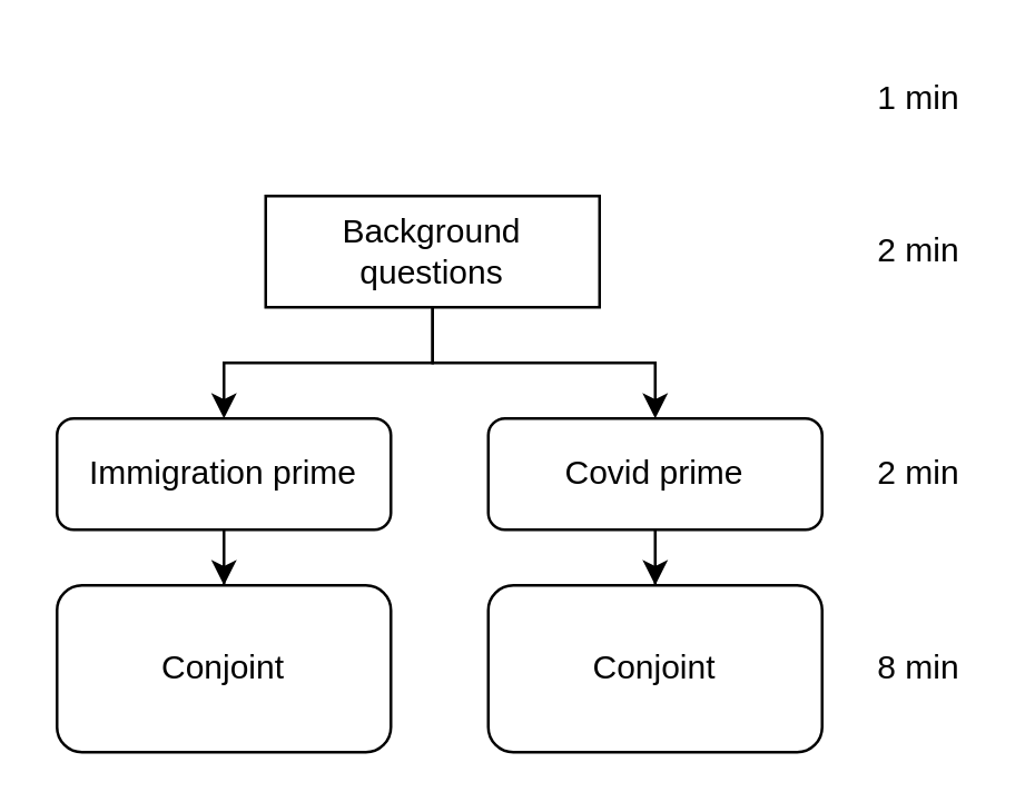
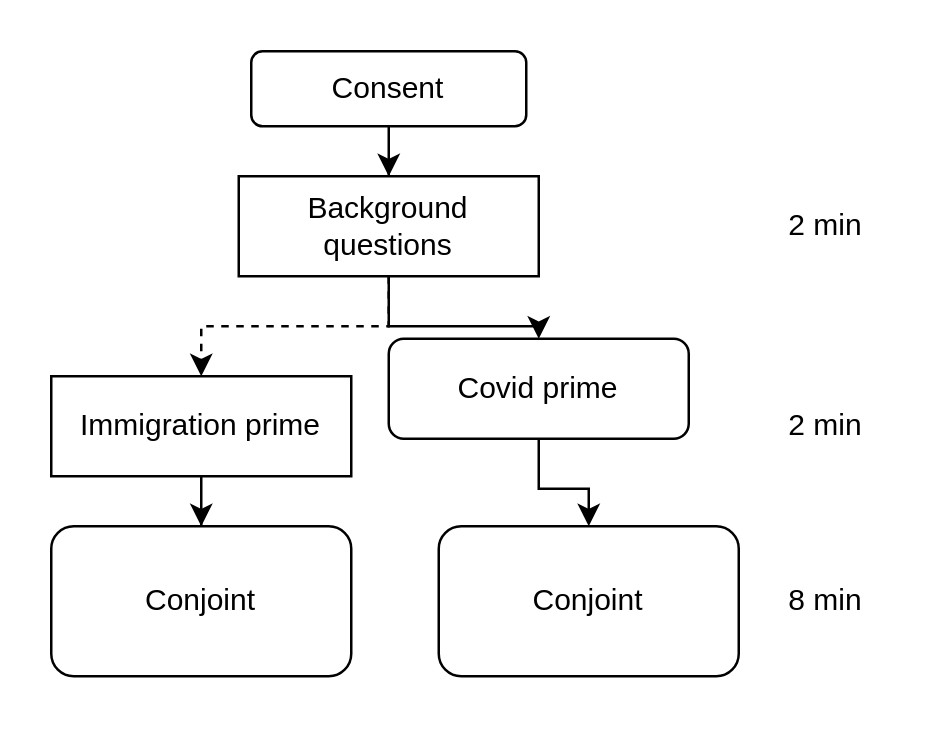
+ <mxCell id="3" value="Consent" style="rounded=1;whiteSpace=wrap;html=1;" vertex="1" parent="1"><mxGeometry x="100" y="20" width="110" height="30" as="geometry" /></mxCell>
- <mxCell id="13" value="1 min" style="text;html=1;strokeColor=none;fillColor=none;align=center;verticalAlign=middle;whiteSpace=wrap;rounded=0;" vertex="1" parent="1"><mxGeometry x="310" y="25" width="40" height="20" as="geometry" /></mxCell>
+ <mxCell id="2" value="" style="edgeStyle=orthogonalEdgeStyle;rounded=0;orthogonalLoop=1;jettySize=auto;html=1;" edge="1" parent="1" source="3" target="6"><mxGeometry relative="1" as="geometry" /></mxCell>
- <mxCell id="4" value="" style="edgeStyle=orthogonalEdgeStyle;rounded=0;orthogonalLoop=1;jettySize=auto;html=1;" edge="1" parent="1" source="6" target="8"><mxGeometry relative="1" as="geometry" /></mxCell>
+ <mxCell id="4" value="" style="edgeStyle=orthogonalEdgeStyle;rounded=0;orthogonalLoop=1;jettySize=auto;html=1;dashed=1;" edge="1" parent="1" source="6" target="8"><mxGeometry relative="1" as="geometry" /></mxCell>
- <mxCell id="8" value="Immigration prime" style="whiteSpace=wrap;html=1;rounded=1;" vertex="1" parent="1"><mxGeometry x="20" y="150" width="120" height="40" as="geometry" /></mxCell>
+ <mxCell id="8" value="Immigration prime" style="whiteSpace=wrap;html=1;rounded=0;" vertex="1" parent="1"><mxGeometry x="20" y="150" width="120" height="40" as="geometry" /></mxCell>
- <mxCell id="10" value="Covid prime" style="whiteSpace=wrap;html=1;rounded=1;" vertex="1" parent="1"><mxGeometry x="175" y="150" width="120" height="40" as="geometry" /></mxCell>
+ <mxCell id="10" value="Covid prime" style="whiteSpace=wrap;html=1;rounded=1;" vertex="1" parent="1"><mxGeometry x="155" y="135" width="120" height="40" as="geometry" /></mxCell>
